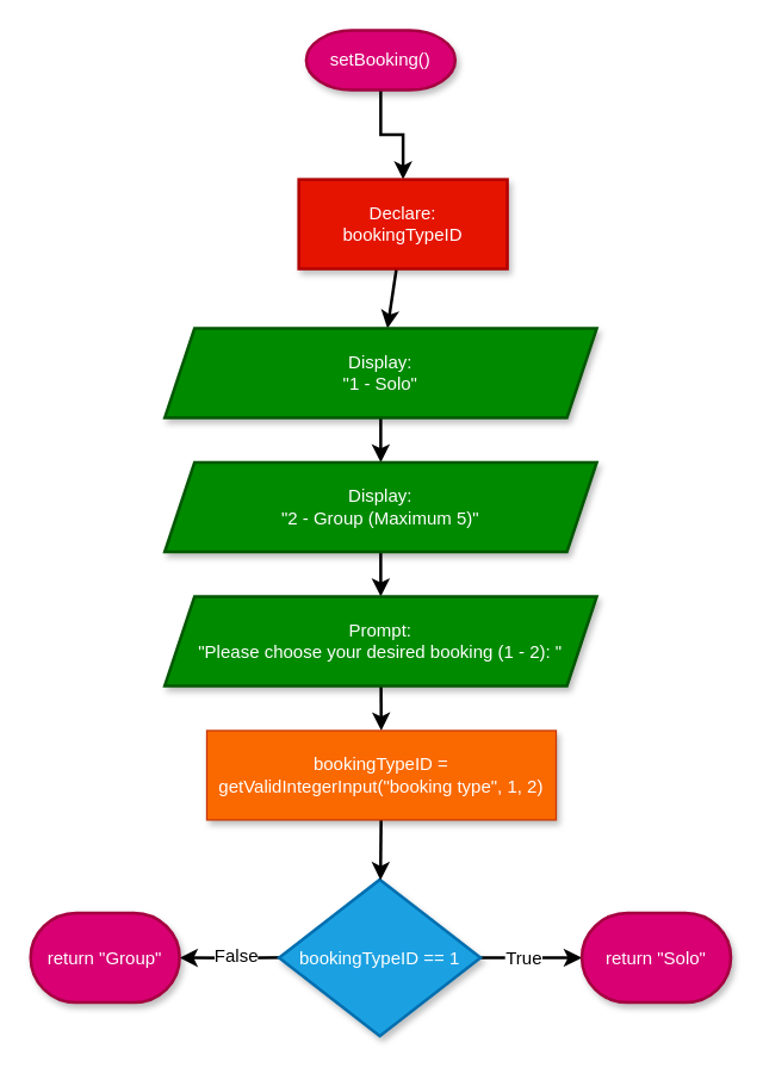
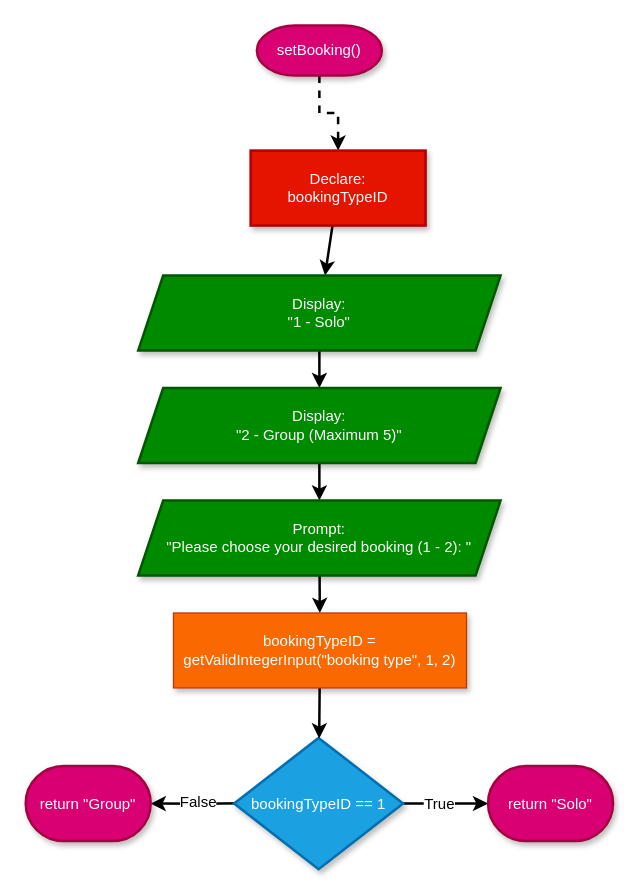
- <mxCell id="2" value="" style="edgeStyle=orthogonalEdgeStyle;rounded=0;orthogonalLoop=1;jettySize=auto;html=1;strokeWidth=2;" parent="1" source="3" target="5" edge="1"><mxGeometry relative="1" as="geometry" /></mxCell>
+ <mxCell id="2" value="" style="edgeStyle=orthogonalEdgeStyle;rounded=0;orthogonalLoop=1;jettySize=auto;html=1;strokeWidth=2;dashed=1;" parent="1" source="3" target="5" edge="1"><mxGeometry relative="1" as="geometry" /></mxCell>
